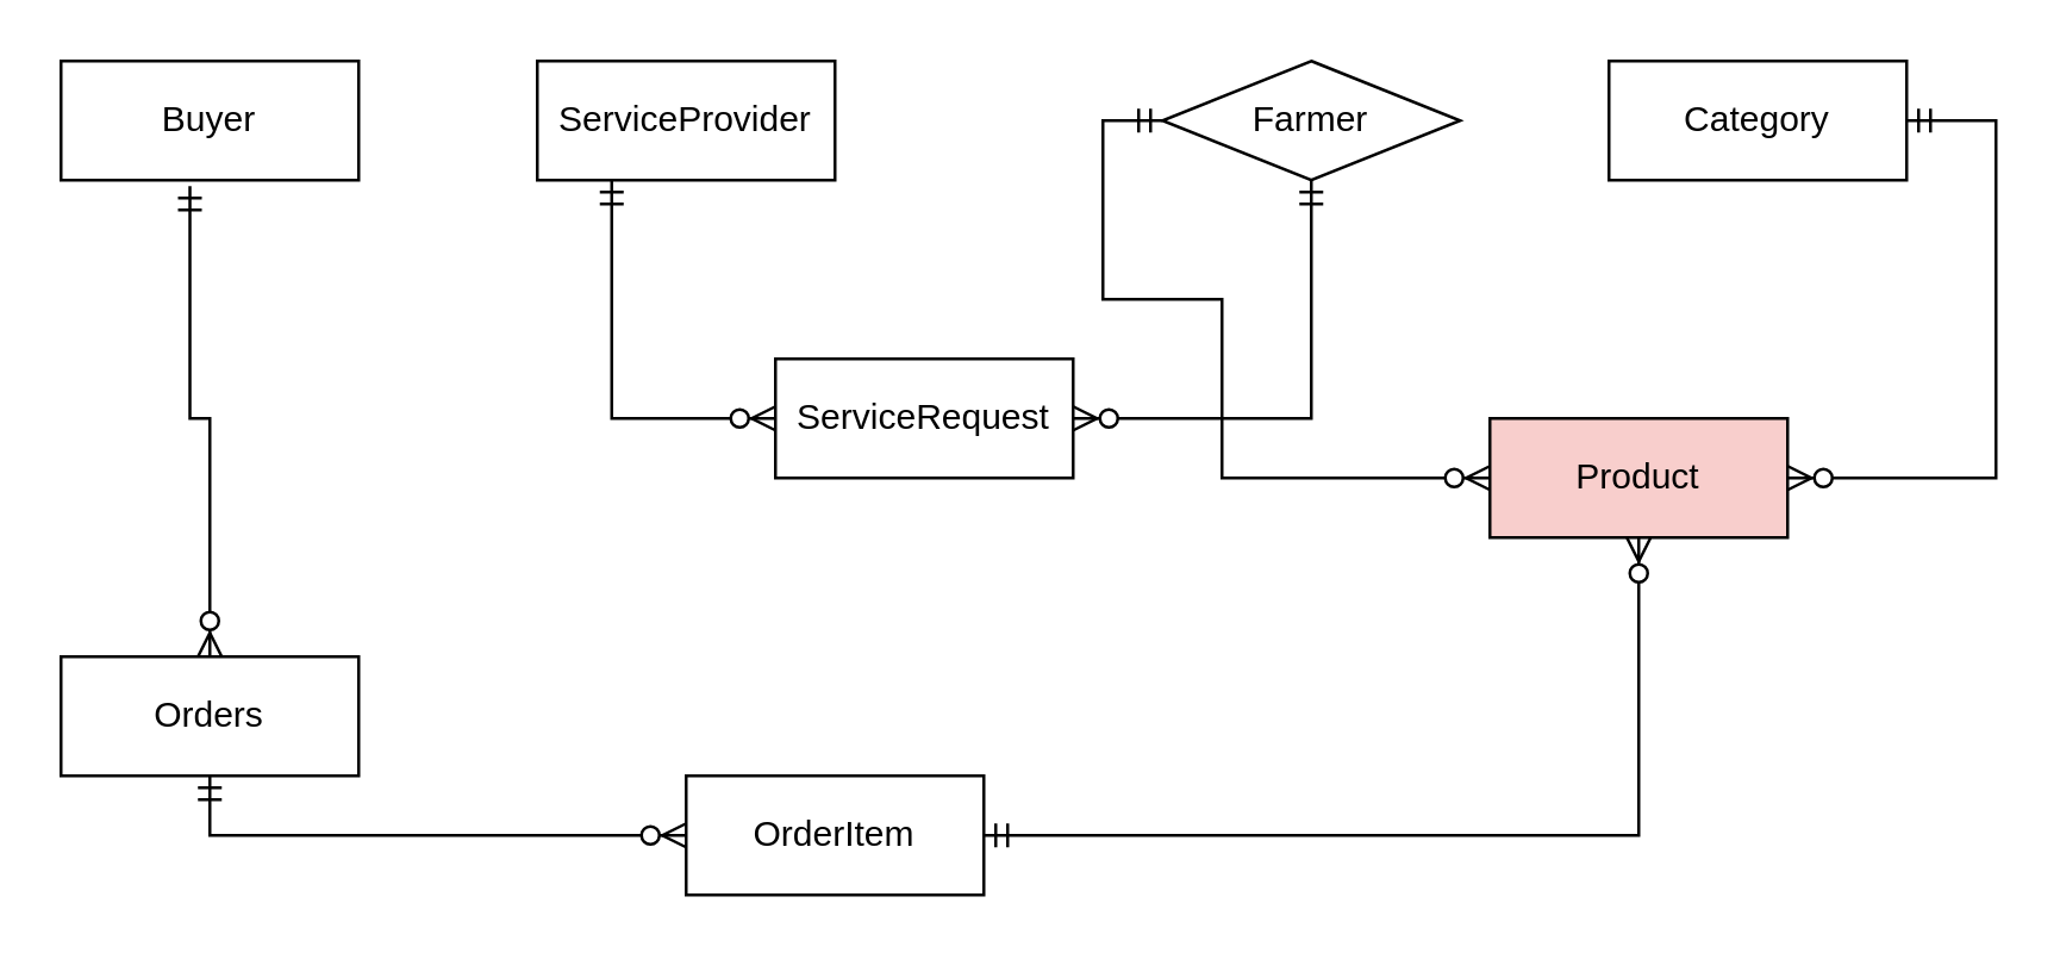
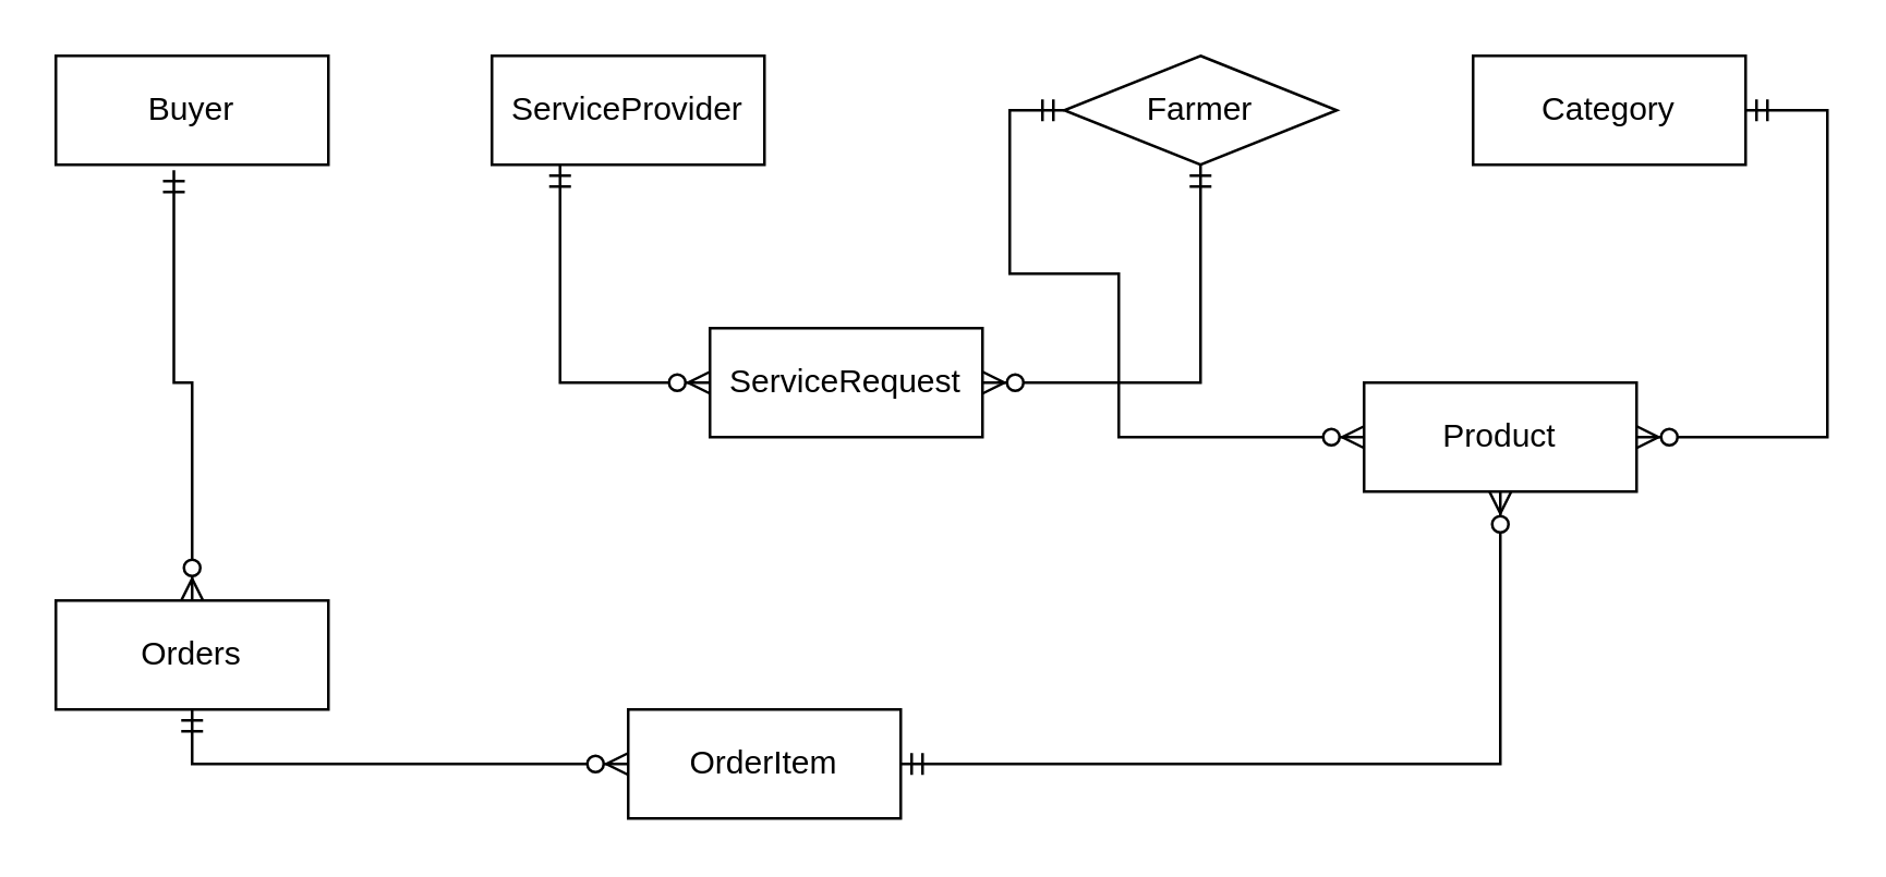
- <mxCell id="9" value="Product" style="whiteSpace=wrap;html=1;align=center;fillColor=#f8cecc;" vertex="1" parent="1"><mxGeometry x="500" y="140" width="100" height="40" as="geometry" /></mxCell>
+ <mxCell id="9" value="Product" style="whiteSpace=wrap;html=1;align=center;" vertex="1" parent="1"><mxGeometry x="500" y="140" width="100" height="40" as="geometry" /></mxCell>
